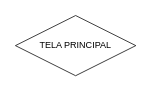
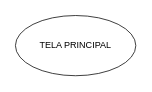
- <mxCell id="2" value="TELA PRINCIPAL" style="rhombus;whiteSpace=wrap;html=1;" vertex="1" parent="1"><mxGeometry x="20" y="20" width="160" height="80" as="geometry" /></mxCell>
+ <mxCell id="2" value="TELA PRINCIPAL" style="ellipse;whiteSpace=wrap;html=1;" vertex="1" parent="1"><mxGeometry x="20" y="20" width="160" height="80" as="geometry" /></mxCell>
